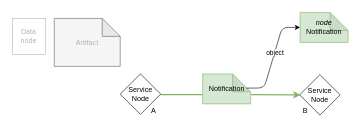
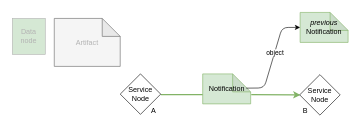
- <mxCell id="9" value="&lt;i&gt;node&lt;/i&gt;&lt;br&gt;Notification" style="shape=note;whiteSpace=wrap;html=1;backgroundOutline=1;darkOpacity=0.05;strokeColor=#82b366;fillColor=#d5e8d4;" vertex="1" parent="1"><mxGeometry x="500" y="20" width="80" height="50" as="geometry" /></mxCell>
+ <mxCell id="9" value="&lt;i&gt;previous&lt;/i&gt;&lt;br&gt;Notification" style="shape=note;whiteSpace=wrap;html=1;backgroundOutline=1;darkOpacity=0.05;strokeColor=#82b366;fillColor=#d5e8d4;" vertex="1" parent="1"><mxGeometry x="500" y="20" width="80" height="50" as="geometry" /></mxCell>
- <mxCell id="12" value="&lt;font color=&quot;#b3b3b3&quot;&gt;Data node&lt;/font&gt;" style="rounded=0;whiteSpace=wrap;html=1;rotation=0;strokeColor=#B3B3B3;" vertex="1" parent="1"><mxGeometry x="20" y="30" width="55" height="60" as="geometry" /></mxCell>
+ <mxCell id="12" value="&lt;font color=&quot;#b3b3b3&quot;&gt;Data node&lt;/font&gt;" style="rounded=0;whiteSpace=wrap;html=1;rotation=0;strokeColor=#B3B3B3;fillColor=#d5e8d4;" vertex="1" parent="1"><mxGeometry x="20" y="30" width="55" height="60" as="geometry" /></mxCell>
